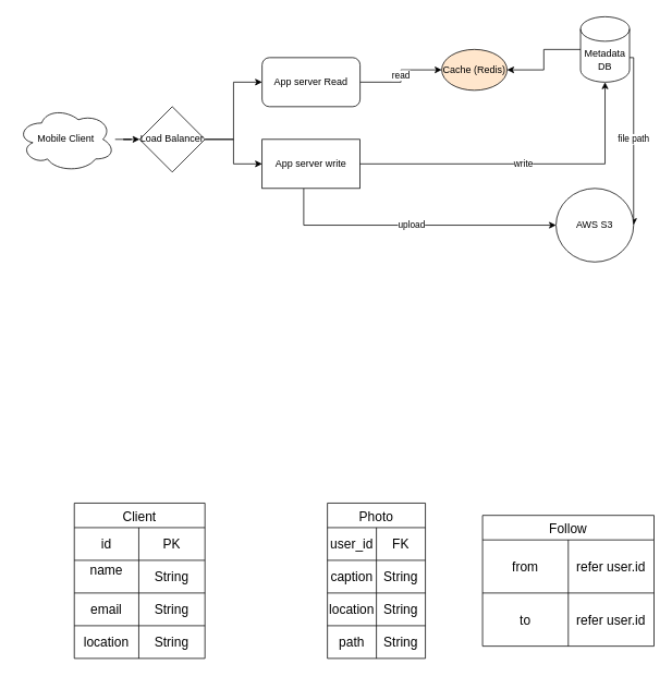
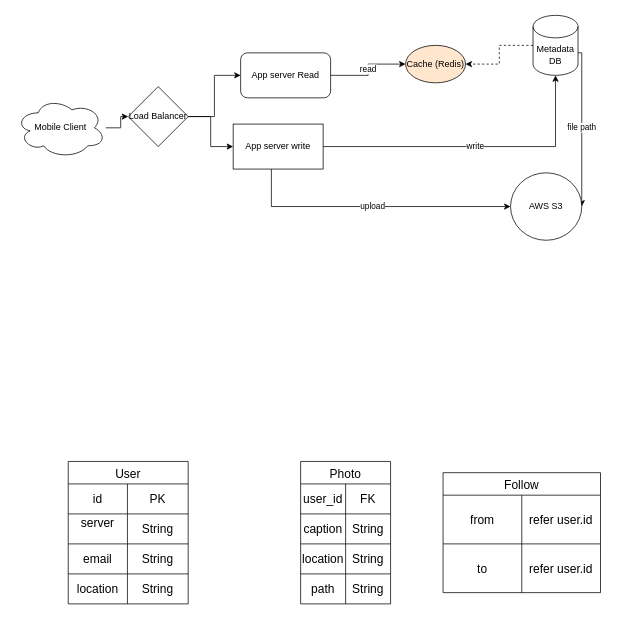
- <mxCell id="44" style="edgeStyle=orthogonalEdgeStyle;rounded=0;orthogonalLoop=1;jettySize=auto;html=1;entryX=1;entryY=0.5;entryDx=0;entryDy=0;" edge="1" parent="1" source="46" target="47"><mxGeometry relative="1" as="geometry" /></mxCell>
+ <mxCell id="44" style="edgeStyle=orthogonalEdgeStyle;rounded=0;orthogonalLoop=1;jettySize=auto;html=1;entryX=1;entryY=0.5;entryDx=0;entryDy=0;dashed=1;" edge="1" parent="1" source="46" target="47"><mxGeometry relative="1" as="geometry" /></mxCell>
- <mxCell id="39" value="Load Balancer" style="rhombus;whiteSpace=wrap;html=1;" vertex="1" parent="1"><mxGeometry x="170" y="130" width="80" height="80" as="geometry" /></mxCell>
+ <mxCell id="39" value="Load Balancer" style="rhombus;whiteSpace=wrap;html=1;" vertex="1" parent="1"><mxGeometry x="170" y="115" width="80" height="80" as="geometry" /></mxCell>
- <mxCell id="43" value="App server write" style="rounded=0;whiteSpace=wrap;html=1;" vertex="1" parent="1"><mxGeometry x="320" y="170" width="120" height="60" as="geometry" /></mxCell>
+ <mxCell id="43" value="App server write" style="rounded=0;whiteSpace=wrap;html=1;" vertex="1" parent="1"><mxGeometry x="310" y="165" width="120" height="60" as="geometry" /></mxCell>
- <mxCell id="15" value="Client" style="shape=table;startSize=30;container=1;collapsible=0;childLayout=tableLayout;strokeColor=default;fontSize=16;" vertex="1" parent="1"><mxGeometry x="90" y="615" width="160" height="190" as="geometry" /></mxCell>
+ <mxCell id="15" value="User" style="shape=table;startSize=30;container=1;collapsible=0;childLayout=tableLayout;strokeColor=default;fontSize=16;" vertex="1" parent="1"><mxGeometry x="90" y="615" width="160" height="190" as="geometry" /></mxCell>
- <mxCell id="20" value="name&lt;div&gt;&lt;br&gt;&lt;/div&gt;" style="shape=partialRectangle;html=1;whiteSpace=wrap;connectable=0;strokeColor=inherit;overflow=hidden;fillColor=none;top=0;left=0;bottom=0;right=0;pointerEvents=1;fontSize=16;" vertex="1" parent="19"><mxGeometry width="79" height="40" as="geometry"><mxRectangle width="79" height="40" as="alternateBounds" /></mxGeometry></mxCell>
+ <mxCell id="20" value="server&lt;div&gt;&lt;br&gt;&lt;/div&gt;" style="shape=partialRectangle;html=1;whiteSpace=wrap;connectable=0;strokeColor=inherit;overflow=hidden;fillColor=none;top=0;left=0;bottom=0;right=0;pointerEvents=1;fontSize=16;" vertex="1" parent="19"><mxGeometry width="79" height="40" as="geometry"><mxRectangle width="79" height="40" as="alternateBounds" /></mxGeometry></mxCell>
